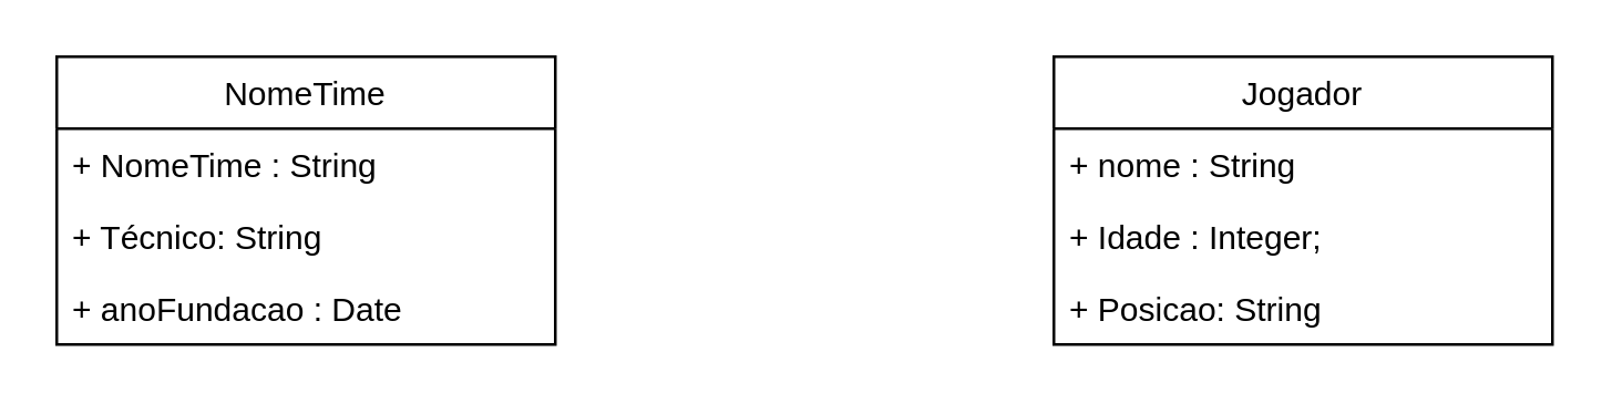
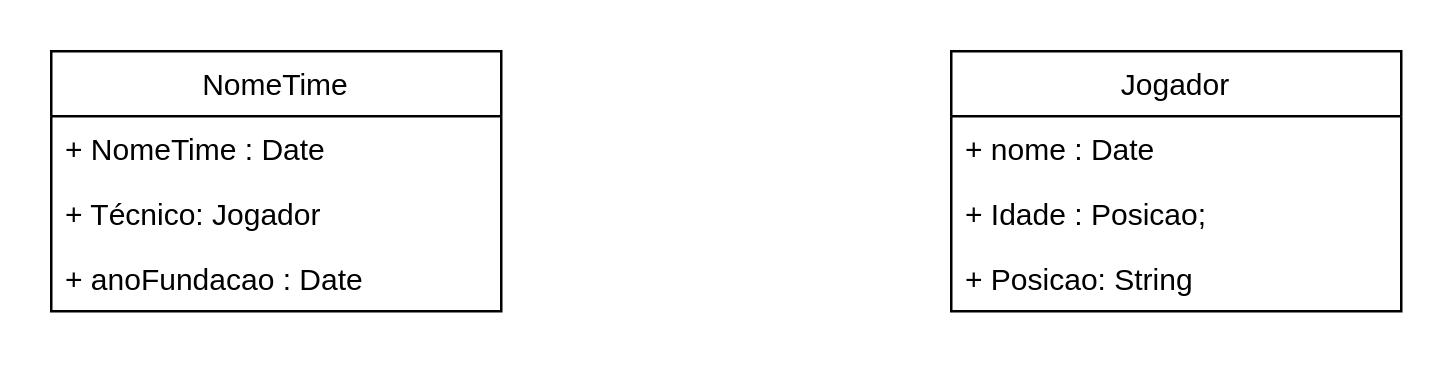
- <mxCell id="3" value="+ NomeTime : String" style="text;strokeColor=none;fillColor=none;align=left;verticalAlign=top;spacingLeft=4;spacingRight=4;overflow=hidden;rotatable=0;points=[[0,0.5],[1,0.5]];portConstraint=eastwest;" vertex="1" parent="2"><mxGeometry y="26" width="180" height="26" as="geometry" /></mxCell>
+ <mxCell id="3" value="+ NomeTime : Date" style="text;strokeColor=none;fillColor=none;align=left;verticalAlign=top;spacingLeft=4;spacingRight=4;overflow=hidden;rotatable=0;points=[[0,0.5],[1,0.5]];portConstraint=eastwest;" vertex="1" parent="2"><mxGeometry y="26" width="180" height="26" as="geometry" /></mxCell>
- <mxCell id="7" value="+ nome : String" style="text;strokeColor=none;fillColor=none;align=left;verticalAlign=top;spacingLeft=4;spacingRight=4;overflow=hidden;rotatable=0;points=[[0,0.5],[1,0.5]];portConstraint=eastwest;" vertex="1" parent="6"><mxGeometry y="26" width="180" height="26" as="geometry" /></mxCell>
+ <mxCell id="7" value="+ nome : Date" style="text;strokeColor=none;fillColor=none;align=left;verticalAlign=top;spacingLeft=4;spacingRight=4;overflow=hidden;rotatable=0;points=[[0,0.5],[1,0.5]];portConstraint=eastwest;" vertex="1" parent="6"><mxGeometry y="26" width="180" height="26" as="geometry" /></mxCell>
- <mxCell id="4" value="+ Técnico: String" style="text;strokeColor=none;fillColor=none;align=left;verticalAlign=top;spacingLeft=4;spacingRight=4;overflow=hidden;rotatable=0;points=[[0,0.5],[1,0.5]];portConstraint=eastwest;" vertex="1" parent="2"><mxGeometry y="52" width="180" height="26" as="geometry" /></mxCell>
+ <mxCell id="4" value="+ Técnico: Jogador" style="text;strokeColor=none;fillColor=none;align=left;verticalAlign=top;spacingLeft=4;spacingRight=4;overflow=hidden;rotatable=0;points=[[0,0.5],[1,0.5]];portConstraint=eastwest;" vertex="1" parent="2"><mxGeometry y="52" width="180" height="26" as="geometry" /></mxCell>
- <mxCell id="8" value="+ Idade : Integer;" style="text;strokeColor=none;fillColor=none;align=left;verticalAlign=top;spacingLeft=4;spacingRight=4;overflow=hidden;rotatable=0;points=[[0,0.5],[1,0.5]];portConstraint=eastwest;" vertex="1" parent="6"><mxGeometry y="52" width="180" height="26" as="geometry" /></mxCell>
+ <mxCell id="8" value="+ Idade : Posicao;" style="text;strokeColor=none;fillColor=none;align=left;verticalAlign=top;spacingLeft=4;spacingRight=4;overflow=hidden;rotatable=0;points=[[0,0.5],[1,0.5]];portConstraint=eastwest;" vertex="1" parent="6"><mxGeometry y="52" width="180" height="26" as="geometry" /></mxCell>
